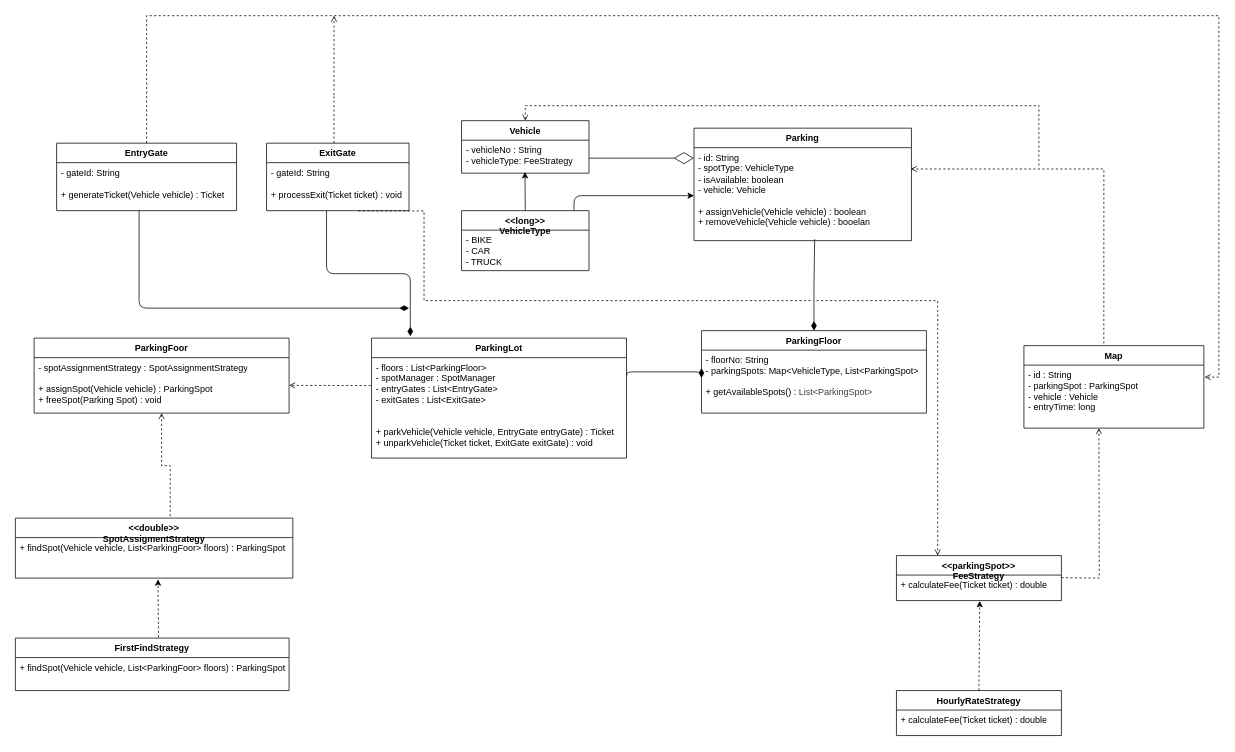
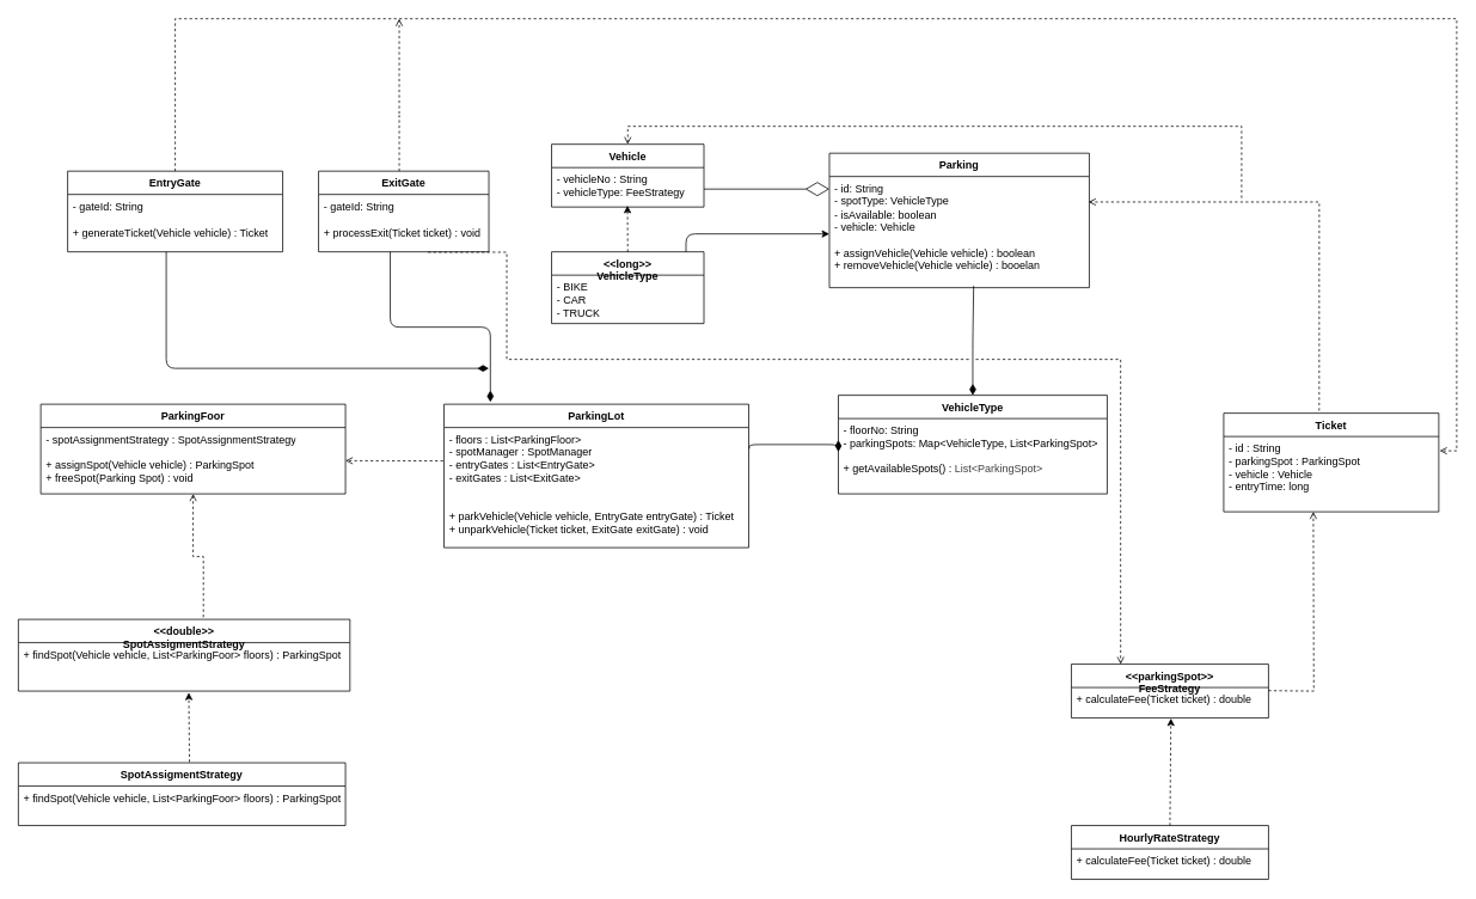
- <mxCell id="29" style="edgeStyle=none;html=1;exitX=0.5;exitY=0;exitDx=0;exitDy=0;entryX=0.498;entryY=0.964;entryDx=0;entryDy=0;entryPerimeter=0;" edge="1" parent="1" source="6" target="5"><mxGeometry relative="1" as="geometry" /></mxCell>
+ <mxCell id="29" style="edgeStyle=none;html=1;exitX=0.5;exitY=0;exitDx=0;exitDy=0;entryX=0.498;entryY=0.964;entryDx=0;entryDy=0;entryPerimeter=0;dashed=1;" edge="1" parent="1" source="6" target="5"><mxGeometry relative="1" as="geometry" /></mxCell>
- <mxCell id="10" value="&lt;div&gt;&lt;span style=&quot;background-color: transparent;&quot;&gt;ParkingFloor&lt;/span&gt;&lt;/div&gt;" style="swimlane;fontStyle=1;align=center;verticalAlign=top;childLayout=stackLayout;horizontal=1;startSize=26;horizontalStack=0;resizeParent=1;resizeParentMax=0;resizeLast=0;collapsible=1;marginBottom=0;whiteSpace=wrap;html=1;" vertex="1" parent="1"><mxGeometry x="935" y="440" width="300" height="110" as="geometry" /></mxCell>
+ <mxCell id="10" value="&lt;div&gt;&lt;span style=&quot;background-color: transparent;&quot;&gt;VehicleType&lt;/span&gt;&lt;/div&gt;" style="swimlane;fontStyle=1;align=center;verticalAlign=top;childLayout=stackLayout;horizontal=1;startSize=26;horizontalStack=0;resizeParent=1;resizeParentMax=0;resizeLast=0;collapsible=1;marginBottom=0;whiteSpace=wrap;html=1;" vertex="1" parent="1"><mxGeometry x="935" y="440" width="300" height="110" as="geometry" /></mxCell>
- <mxCell id="2" value="&lt;div&gt;Map&lt;/div&gt;&lt;div&gt;&lt;br&gt;&lt;/div&gt;" style="swimlane;fontStyle=1;align=center;verticalAlign=top;childLayout=stackLayout;horizontal=1;startSize=26;horizontalStack=0;resizeParent=1;resizeParentMax=0;resizeLast=0;collapsible=1;marginBottom=0;whiteSpace=wrap;html=1;" vertex="1" parent="1"><mxGeometry x="1365" y="460" width="240" height="110" as="geometry" /></mxCell>
+ <mxCell id="2" value="&lt;div&gt;Ticket&lt;/div&gt;&lt;div&gt;&lt;br&gt;&lt;/div&gt;" style="swimlane;fontStyle=1;align=center;verticalAlign=top;childLayout=stackLayout;horizontal=1;startSize=26;horizontalStack=0;resizeParent=1;resizeParentMax=0;resizeLast=0;collapsible=1;marginBottom=0;whiteSpace=wrap;html=1;" vertex="1" parent="1"><mxGeometry x="1365" y="460" width="240" height="110" as="geometry" /></mxCell>
- <mxCell id="23" value="&lt;div&gt;FirstFindStrategy&lt;/div&gt;" style="swimlane;fontStyle=1;align=center;verticalAlign=top;childLayout=stackLayout;horizontal=1;startSize=26;horizontalStack=0;resizeParent=1;resizeParentMax=0;resizeLast=0;collapsible=1;marginBottom=0;whiteSpace=wrap;html=1;" vertex="1" parent="1"><mxGeometry x="20" y="850" width="365" height="70" as="geometry" /></mxCell>
+ <mxCell id="23" value="&lt;div&gt;SpotAssigmentStrategy&lt;/div&gt;" style="swimlane;fontStyle=1;align=center;verticalAlign=top;childLayout=stackLayout;horizontal=1;startSize=26;horizontalStack=0;resizeParent=1;resizeParentMax=0;resizeLast=0;collapsible=1;marginBottom=0;whiteSpace=wrap;html=1;" vertex="1" parent="1"><mxGeometry x="20" y="850" width="365" height="70" as="geometry" /></mxCell>
